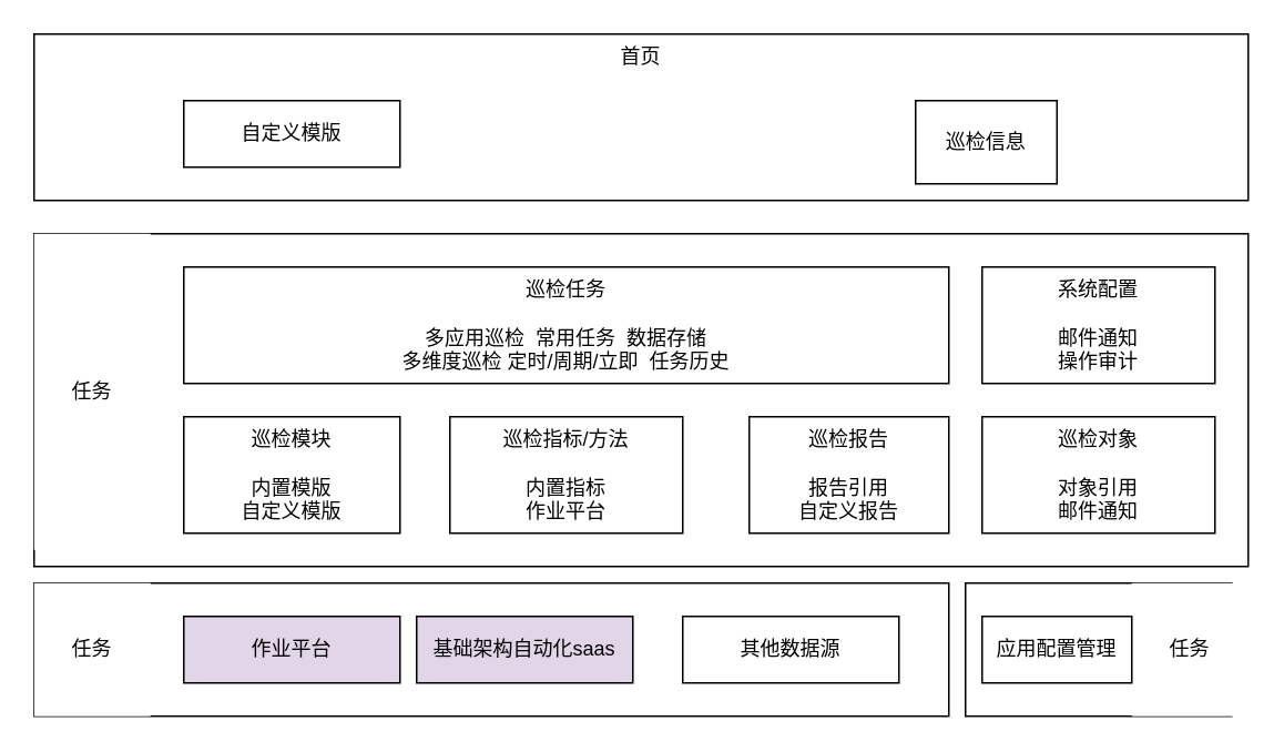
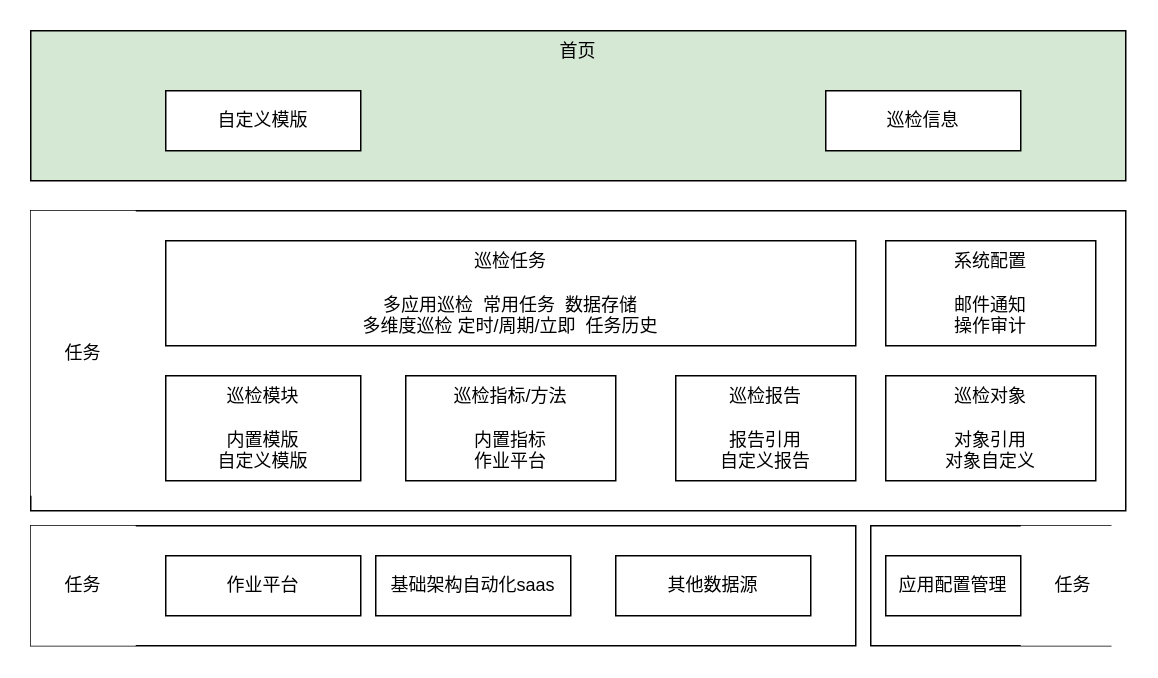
- <mxCell id="18" value="首页" style="rounded=0;whiteSpace=wrap;html=1;verticalAlign=top;" vertex="1" parent="1"><mxGeometry x="20" y="20" width="730" height="100" as="geometry" /></mxCell>
+ <mxCell id="18" value="首页" style="rounded=0;whiteSpace=wrap;html=1;verticalAlign=top;fillColor=#d5e8d4;" vertex="1" parent="1"><mxGeometry x="20" y="20" width="730" height="100" as="geometry" /></mxCell>
- <mxCell id="20" value="巡检信息" style="rounded=0;whiteSpace=wrap;html=1;" vertex="1" parent="1"><mxGeometry x="550" y="60" width="85" height="50" as="geometry" /></mxCell>
+ <mxCell id="20" value="巡检信息" style="rounded=0;whiteSpace=wrap;html=1;" vertex="1" parent="1"><mxGeometry x="550" y="60" width="130" height="40" as="geometry" /></mxCell>
- <mxCell id="17" value="巡检对象&lt;br&gt;&lt;br&gt;对象引用&lt;br&gt;邮件通知" style="rounded=0;whiteSpace=wrap;html=1;verticalAlign=top;" vertex="1" parent="1"><mxGeometry x="590" y="250" width="140" height="70" as="geometry" /></mxCell>
+ <mxCell id="17" value="巡检对象&lt;br&gt;&lt;br&gt;对象引用&lt;br&gt;对象自定义" style="rounded=0;whiteSpace=wrap;html=1;verticalAlign=top;" vertex="1" parent="1"><mxGeometry x="590" y="250" width="140" height="70" as="geometry" /></mxCell>
- <mxCell id="4" value="作业平台" style="rounded=0;whiteSpace=wrap;html=1;fillColor=#e1d5e7;" vertex="1" parent="1"><mxGeometry x="110" y="370" width="130" height="40" as="geometry" /></mxCell>
+ <mxCell id="4" value="作业平台" style="rounded=0;whiteSpace=wrap;html=1;" vertex="1" parent="1"><mxGeometry x="110" y="370" width="130" height="40" as="geometry" /></mxCell>
- <mxCell id="3" value="基础架构自动化saas" style="rounded=0;whiteSpace=wrap;html=1;fillColor=#e1d5e7;" vertex="1" parent="1"><mxGeometry x="250" y="370" width="130" height="40" as="geometry" /></mxCell>
+ <mxCell id="3" value="基础架构自动化saas" style="rounded=0;whiteSpace=wrap;html=1;" vertex="1" parent="1"><mxGeometry x="250" y="370" width="130" height="40" as="geometry" /></mxCell>
